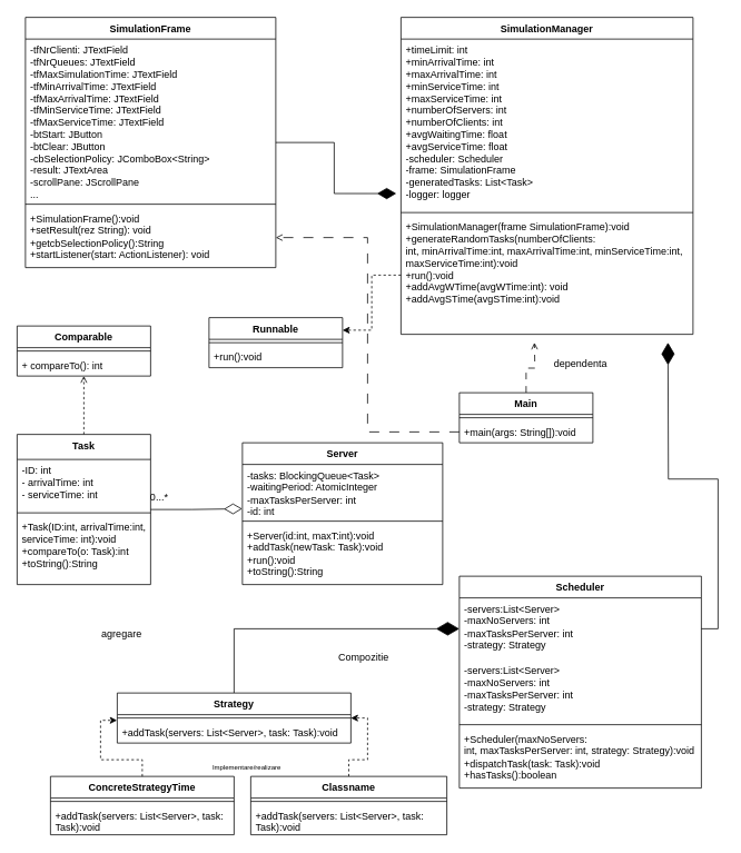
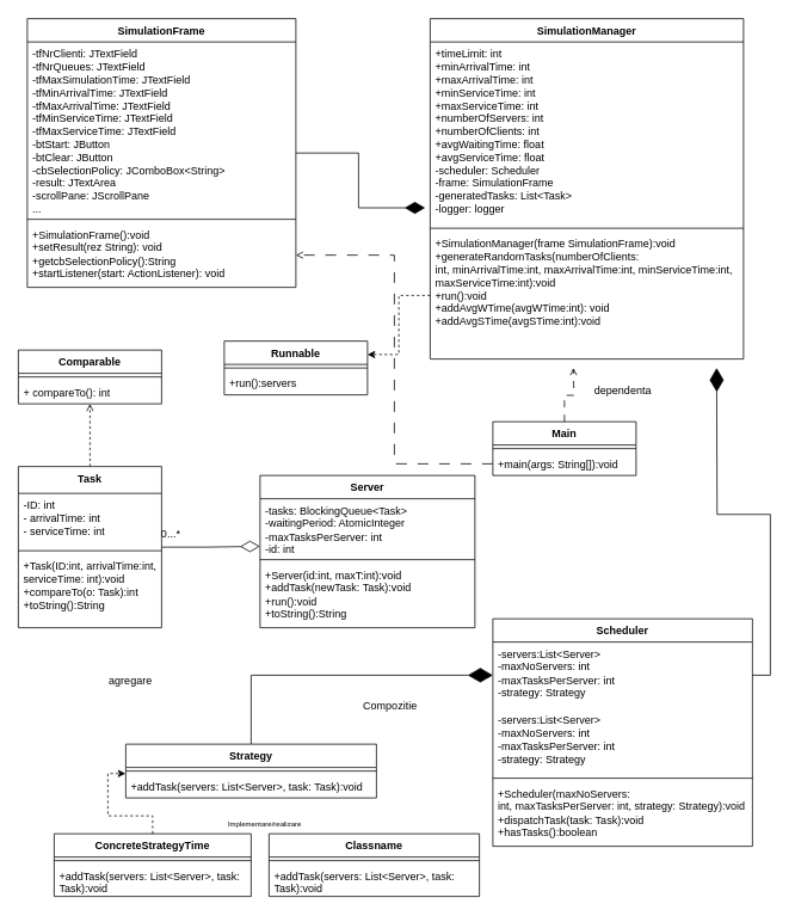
- <mxCell id="50" value="+run():void" style="text;strokeColor=none;fillColor=none;align=left;verticalAlign=top;spacingLeft=4;spacingRight=4;overflow=hidden;rotatable=0;points=[[0,0.5],[1,0.5]];portConstraint=eastwest;whiteSpace=wrap;html=1;" vertex="1" parent="48"><mxGeometry y="34" width="160" height="26" as="geometry" /></mxCell>
+ <mxCell id="50" value="+run():servers" style="text;strokeColor=none;fillColor=none;align=left;verticalAlign=top;spacingLeft=4;spacingRight=4;overflow=hidden;rotatable=0;points=[[0,0.5],[1,0.5]];portConstraint=eastwest;whiteSpace=wrap;html=1;" vertex="1" parent="48"><mxGeometry y="34" width="160" height="26" as="geometry" /></mxCell>
- <mxCell id="2" style="edgeStyle=orthogonalEdgeStyle;rounded=0;orthogonalLoop=1;jettySize=auto;html=1;entryX=1;entryY=0.5;entryDx=0;entryDy=0;dashed=1;" edge="1" parent="1" source="3" target="10"><mxGeometry relative="1" as="geometry" /></mxCell>
